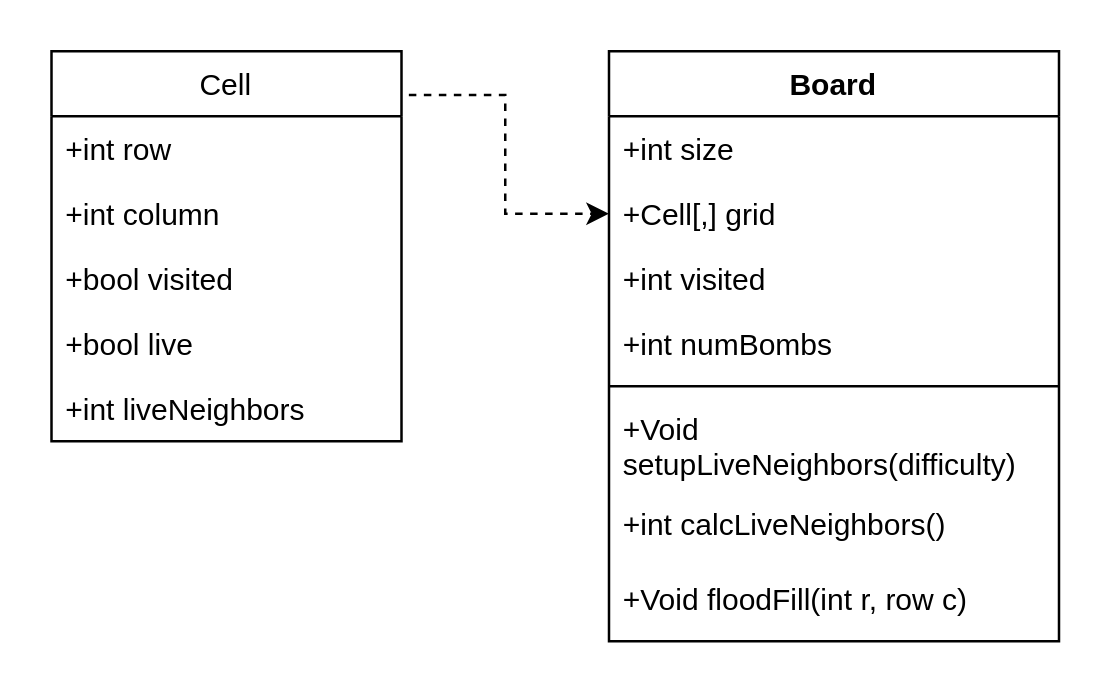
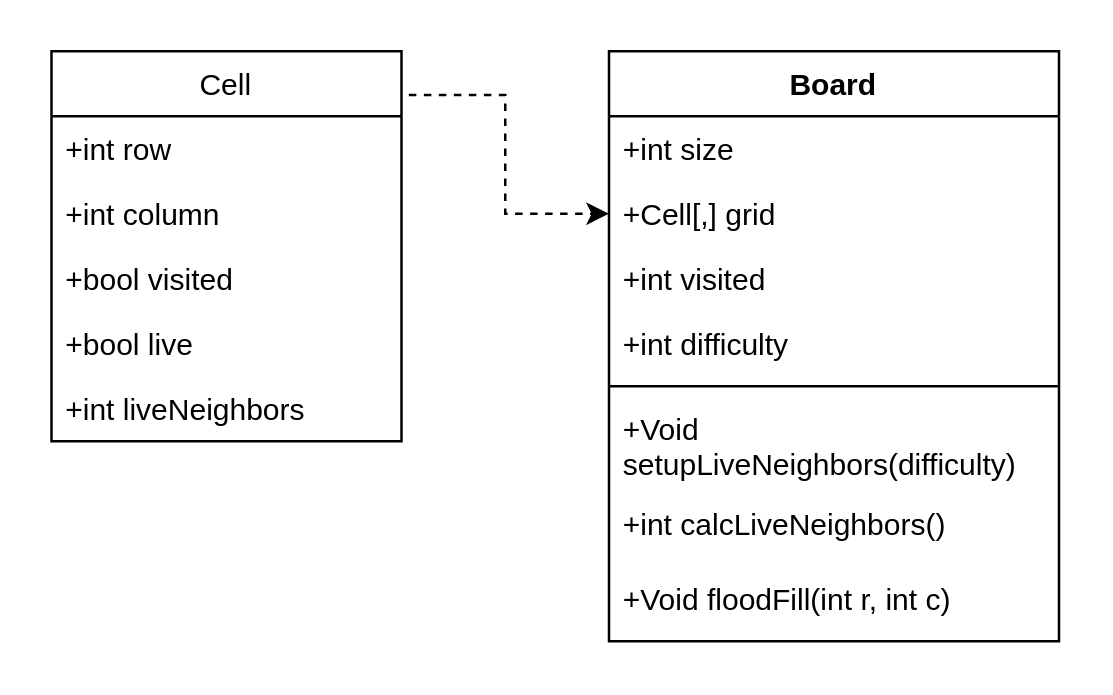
- <mxCell id="13" value="+int numBombs" style="text;strokeColor=none;fillColor=none;align=left;verticalAlign=top;spacingLeft=4;spacingRight=4;overflow=hidden;rotatable=0;points=[[0,0.5],[1,0.5]];portConstraint=eastwest;" parent="9" vertex="1"><mxGeometry y="104" width="180" height="26" as="geometry" /></mxCell>
+ <mxCell id="13" value="+int difficulty" style="text;strokeColor=none;fillColor=none;align=left;verticalAlign=top;spacingLeft=4;spacingRight=4;overflow=hidden;rotatable=0;points=[[0,0.5],[1,0.5]];portConstraint=eastwest;" parent="9" vertex="1"><mxGeometry y="104" width="180" height="26" as="geometry" /></mxCell>
- <mxCell id="17" value="+Void floodFill(int r, row c)" style="text;strokeColor=none;fillColor=none;align=left;verticalAlign=top;spacingLeft=4;spacingRight=4;overflow=hidden;rotatable=0;points=[[0,0.5],[1,0.5]];portConstraint=eastwest;" vertex="1" parent="9"><mxGeometry y="206" width="180" height="30" as="geometry" /></mxCell>
+ <mxCell id="17" value="+Void floodFill(int r, int c)" style="text;strokeColor=none;fillColor=none;align=left;verticalAlign=top;spacingLeft=4;spacingRight=4;overflow=hidden;rotatable=0;points=[[0,0.5],[1,0.5]];portConstraint=eastwest;" vertex="1" parent="9"><mxGeometry y="206" width="180" height="30" as="geometry" /></mxCell>
